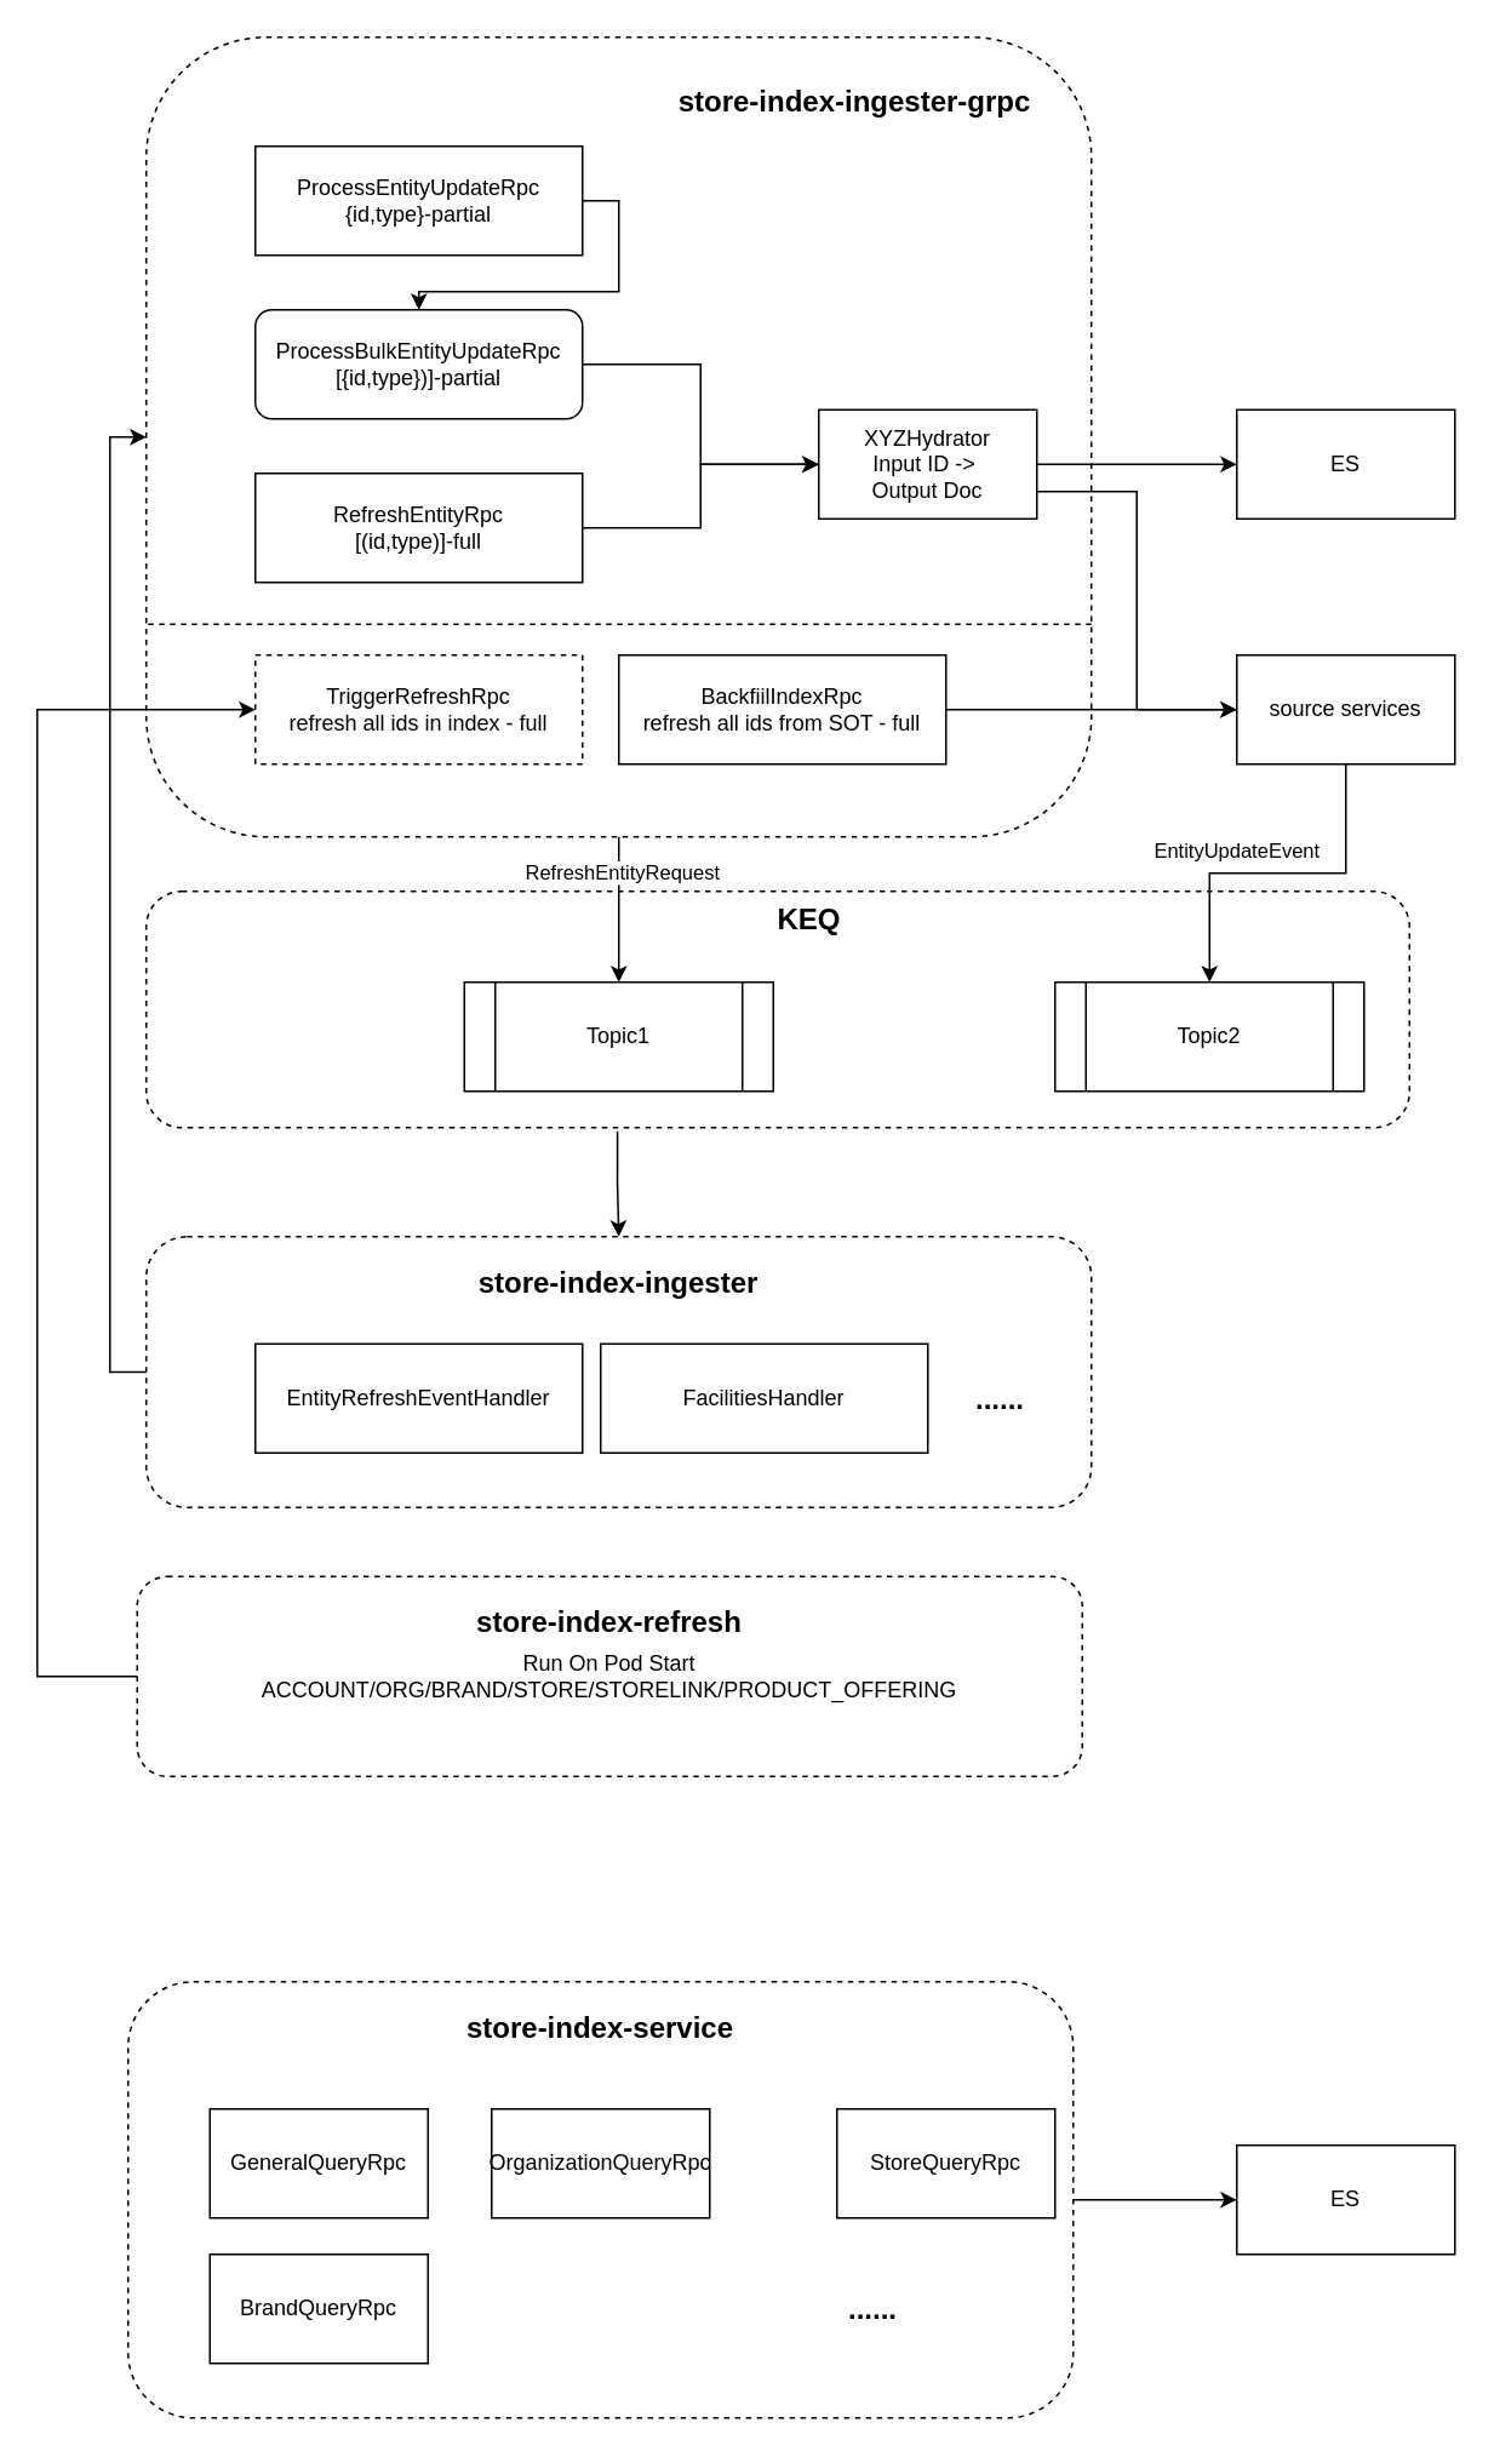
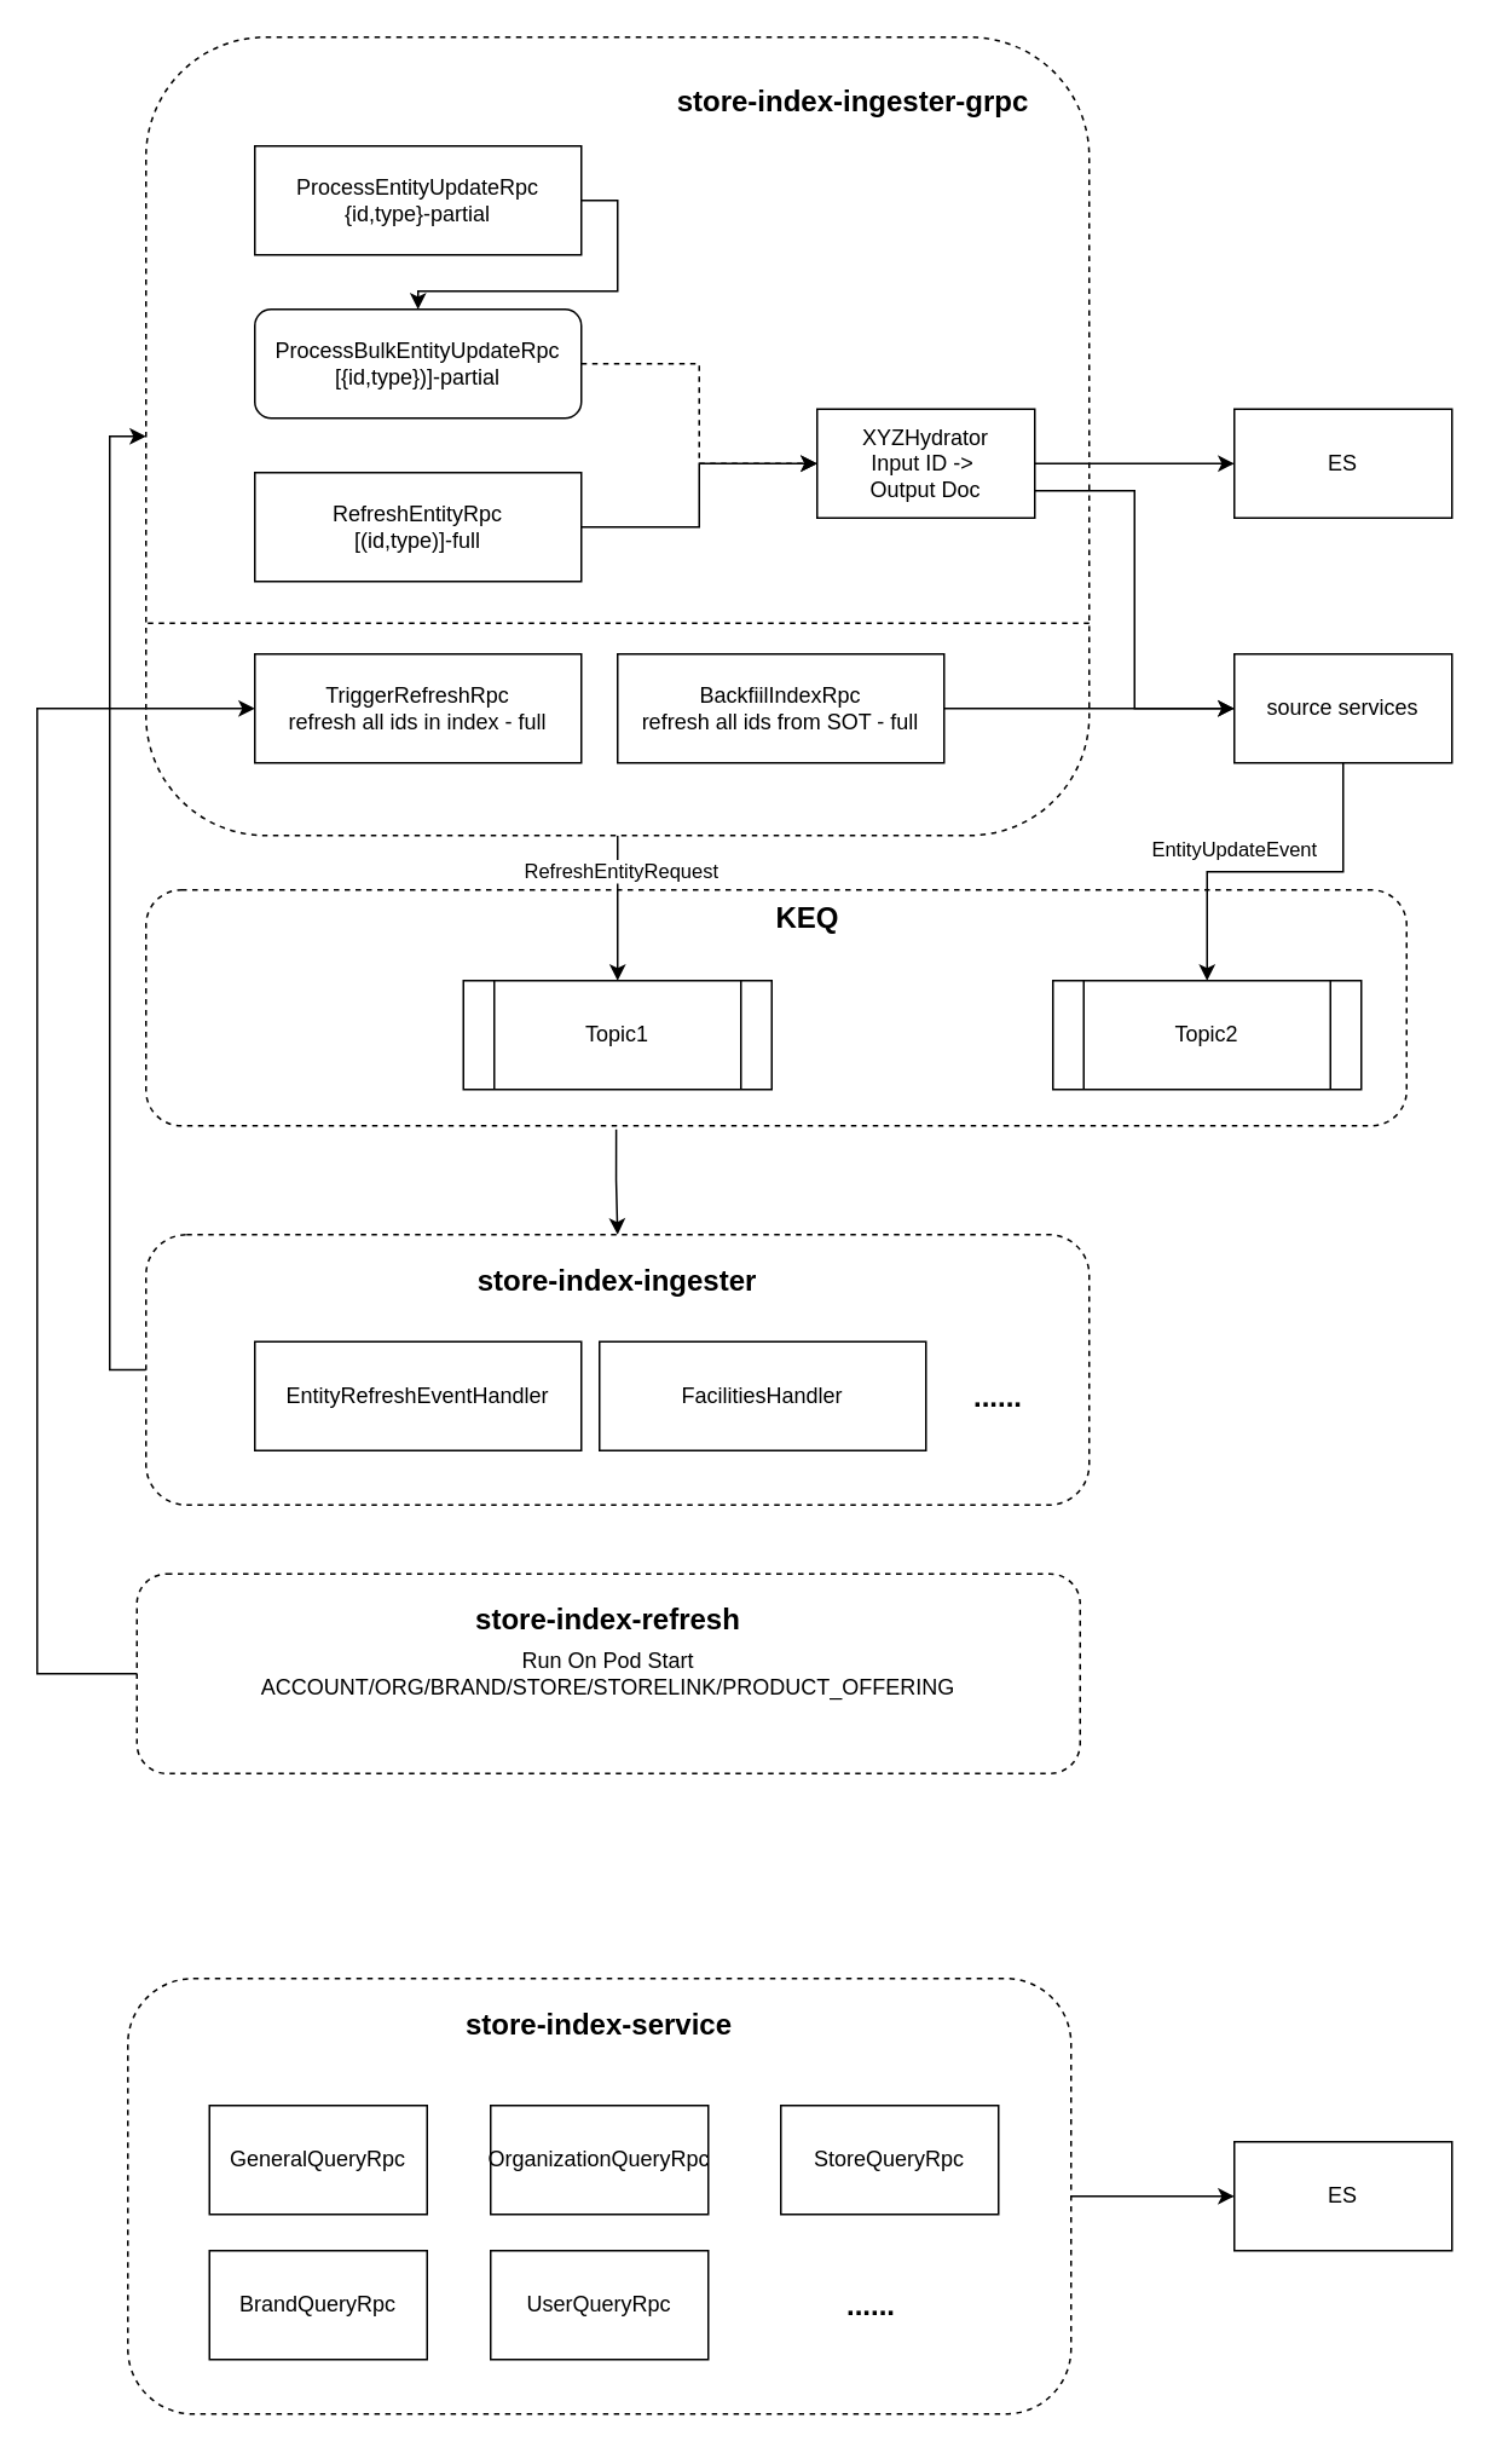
- <mxCell id="17" style="edgeStyle=orthogonalEdgeStyle;rounded=0;orthogonalLoop=1;jettySize=auto;html=1;exitX=1;exitY=0.5;exitDx=0;exitDy=0;entryX=0;entryY=0.5;entryDx=0;entryDy=0;" parent="1" source="18" target="13" edge="1"><mxGeometry relative="1" as="geometry" /></mxCell>
+ <mxCell id="17" style="edgeStyle=orthogonalEdgeStyle;rounded=0;orthogonalLoop=1;jettySize=auto;html=1;exitX=1;exitY=0.5;exitDx=0;exitDy=0;entryX=0;entryY=0.5;entryDx=0;entryDy=0;dashed=1;" parent="1" source="18" target="13" edge="1"><mxGeometry relative="1" as="geometry" /></mxCell>
- <mxCell id="16" value="TriggerRefreshRpc&lt;br&gt;refresh all ids in index - full" style="rounded=0;whiteSpace=wrap;html=1;dashed=1;" parent="1" vertex="1"><mxGeometry x="140" y="360" width="180" height="60" as="geometry" /></mxCell>
+ <mxCell id="16" value="TriggerRefreshRpc&lt;br&gt;refresh all ids in index - full" style="rounded=0;whiteSpace=wrap;html=1;" parent="1" vertex="1"><mxGeometry x="140" y="360" width="180" height="60" as="geometry" /></mxCell>
- <mxCell id="40" value="StoreQueryRpc" style="rounded=0;whiteSpace=wrap;html=1;" parent="1" vertex="1"><mxGeometry x="460" y="1160" width="120" height="60" as="geometry" /></mxCell>
+ <mxCell id="40" value="StoreQueryRpc" style="rounded=0;whiteSpace=wrap;html=1;" parent="1" vertex="1"><mxGeometry x="430" y="1160" width="120" height="60" as="geometry" /></mxCell>
+ <mxCell id="41" value="UserQueryRpc" style="rounded=0;whiteSpace=wrap;html=1;" parent="1" vertex="1"><mxGeometry x="270" y="1240" width="120" height="60" as="geometry" /></mxCell>
